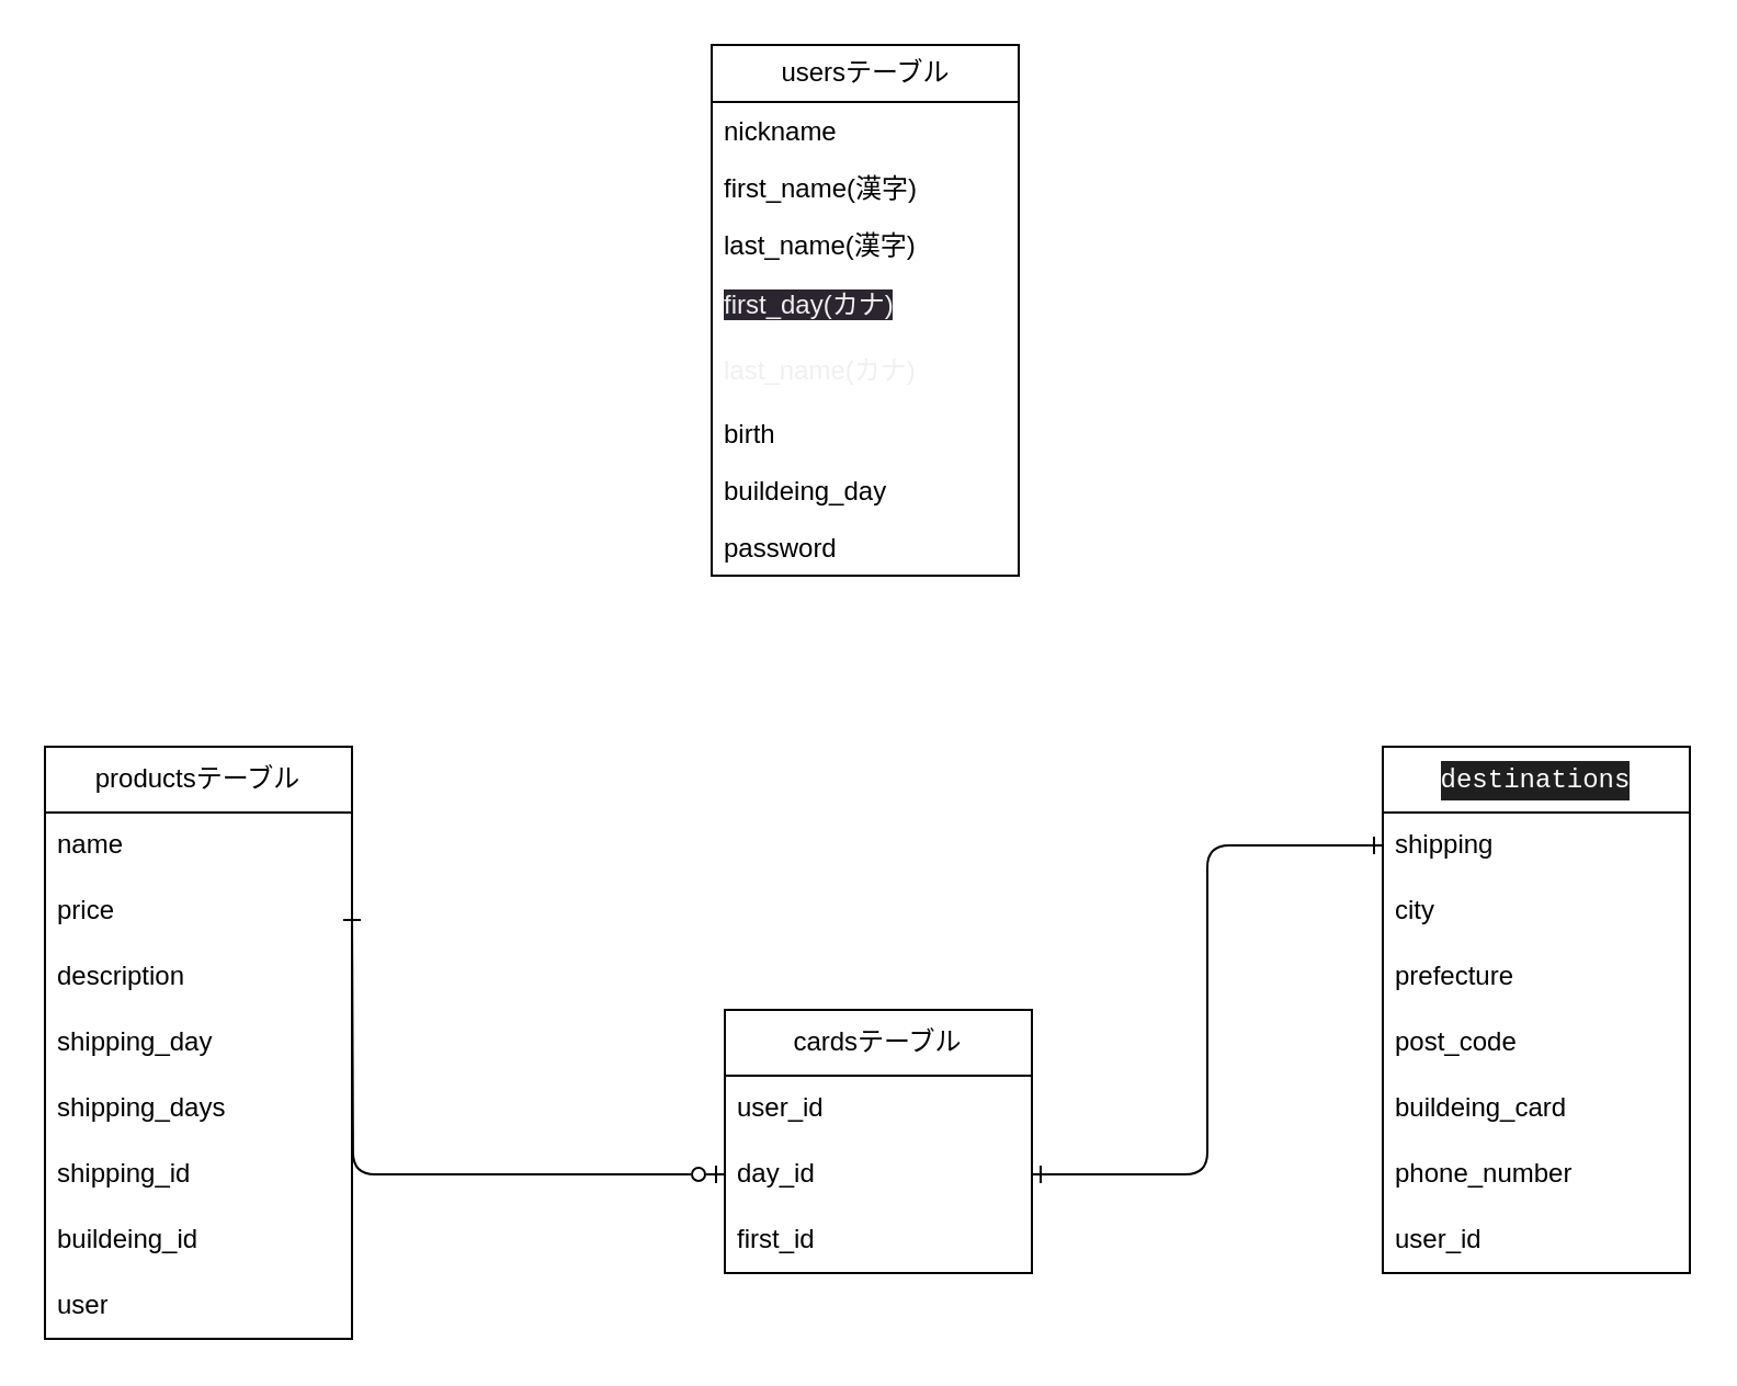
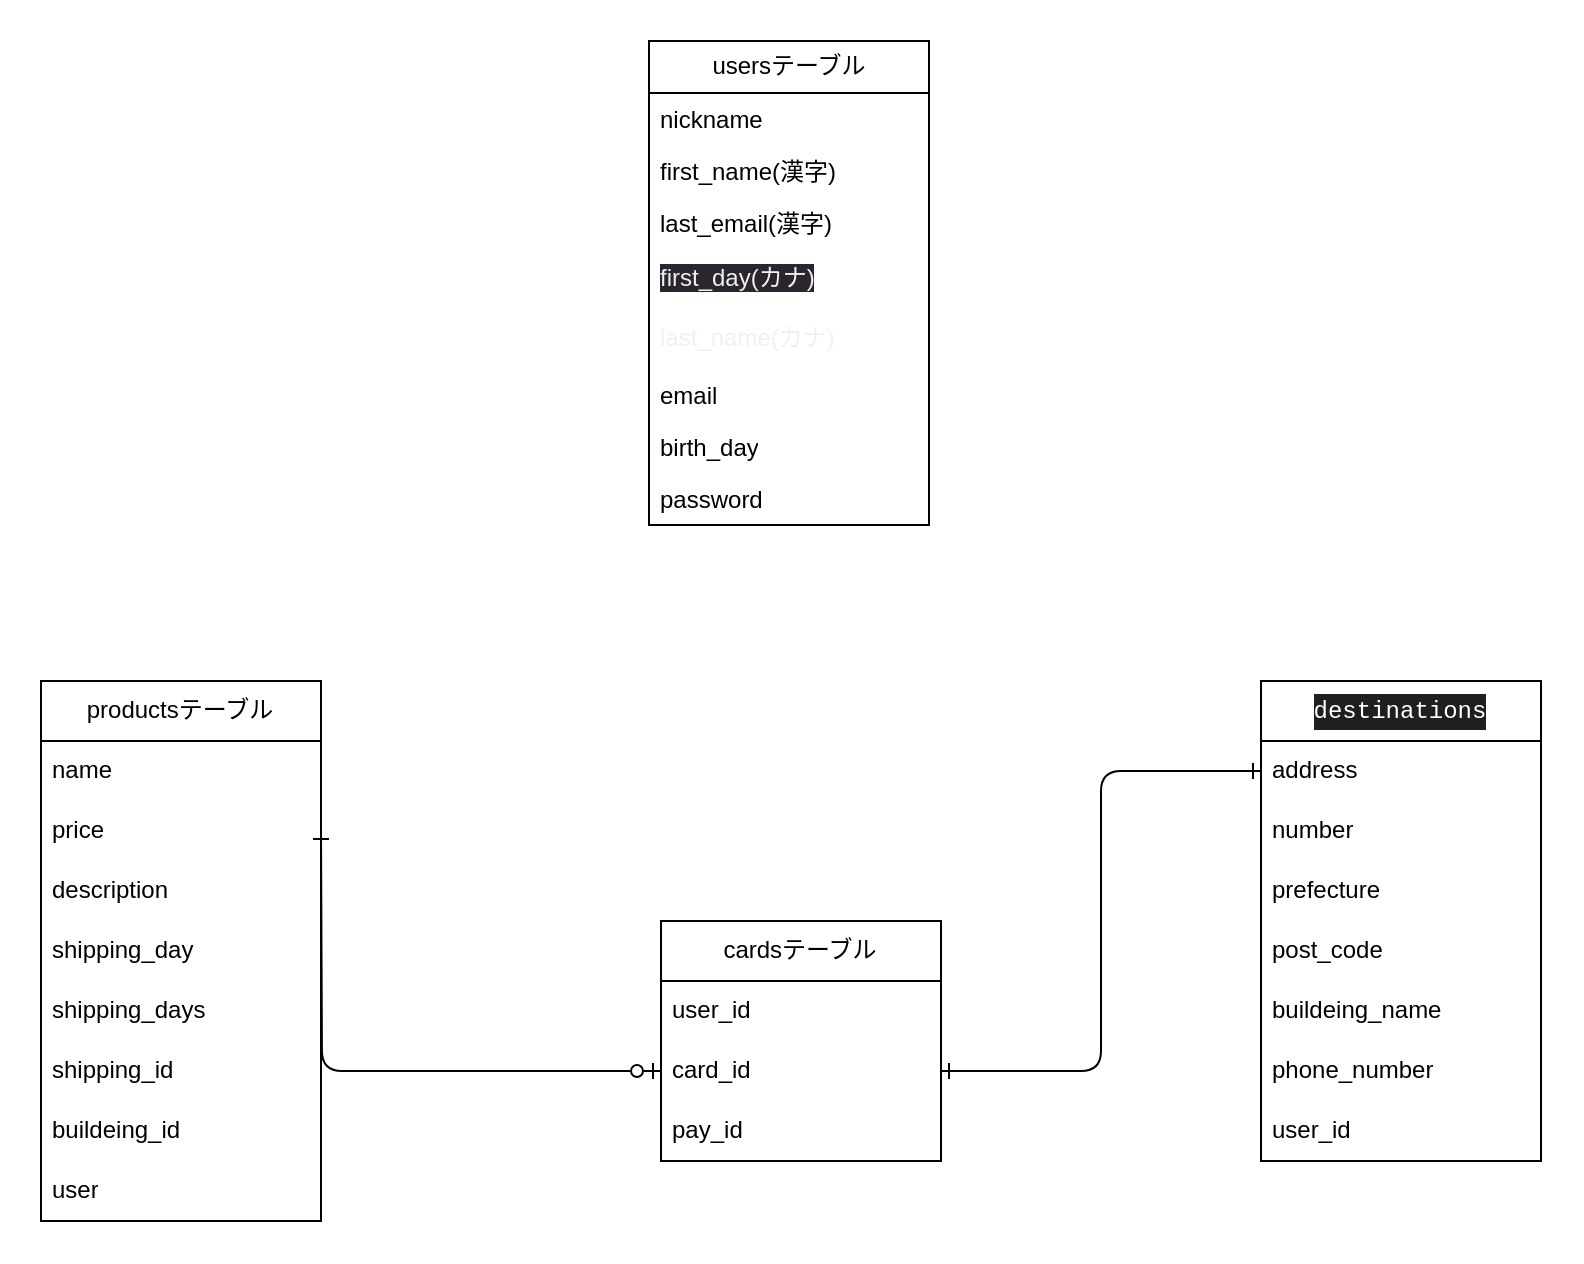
- <mxCell id="5" value="last_name(漢字)" style="text;strokeColor=none;fillColor=none;align=left;verticalAlign=top;spacingLeft=4;spacingRight=4;overflow=hidden;rotatable=0;points=[[0,0.5],[1,0.5]];portConstraint=eastwest;whiteSpace=wrap;html=1;" parent="2" vertex="1"><mxGeometry y="78" width="140" height="26" as="geometry" /></mxCell>
+ <mxCell id="5" value="last_email(漢字)" style="text;strokeColor=none;fillColor=none;align=left;verticalAlign=top;spacingLeft=4;spacingRight=4;overflow=hidden;rotatable=0;points=[[0,0.5],[1,0.5]];portConstraint=eastwest;whiteSpace=wrap;html=1;" parent="2" vertex="1"><mxGeometry y="78" width="140" height="26" as="geometry" /></mxCell>
- <mxCell id="8" value="birth" style="text;strokeColor=none;fillColor=none;align=left;verticalAlign=top;spacingLeft=4;spacingRight=4;overflow=hidden;rotatable=0;points=[[0,0.5],[1,0.5]];portConstraint=eastwest;whiteSpace=wrap;html=1;" parent="2" vertex="1"><mxGeometry y="164" width="140" height="26" as="geometry" /></mxCell>
+ <mxCell id="8" value="email" style="text;strokeColor=none;fillColor=none;align=left;verticalAlign=top;spacingLeft=4;spacingRight=4;overflow=hidden;rotatable=0;points=[[0,0.5],[1,0.5]];portConstraint=eastwest;whiteSpace=wrap;html=1;" parent="2" vertex="1"><mxGeometry y="164" width="140" height="26" as="geometry" /></mxCell>
- <mxCell id="9" value="buildeing_day" style="text;strokeColor=none;fillColor=none;align=left;verticalAlign=top;spacingLeft=4;spacingRight=4;overflow=hidden;rotatable=0;points=[[0,0.5],[1,0.5]];portConstraint=eastwest;whiteSpace=wrap;html=1;" parent="2" vertex="1"><mxGeometry y="190" width="140" height="26" as="geometry" /></mxCell>
+ <mxCell id="9" value="birth_day" style="text;strokeColor=none;fillColor=none;align=left;verticalAlign=top;spacingLeft=4;spacingRight=4;overflow=hidden;rotatable=0;points=[[0,0.5],[1,0.5]];portConstraint=eastwest;whiteSpace=wrap;html=1;" parent="2" vertex="1"><mxGeometry y="190" width="140" height="26" as="geometry" /></mxCell>
- <mxCell id="12" value="shipping" style="text;strokeColor=none;fillColor=none;align=left;verticalAlign=middle;spacingLeft=4;spacingRight=4;overflow=hidden;points=[[0,0.5],[1,0.5]];portConstraint=eastwest;rotatable=0;whiteSpace=wrap;html=1;" parent="11" vertex="1"><mxGeometry y="30" width="140" height="30" as="geometry" /></mxCell>
+ <mxCell id="12" value="address" style="text;strokeColor=none;fillColor=none;align=left;verticalAlign=middle;spacingLeft=4;spacingRight=4;overflow=hidden;points=[[0,0.5],[1,0.5]];portConstraint=eastwest;rotatable=0;whiteSpace=wrap;html=1;" parent="11" vertex="1"><mxGeometry y="30" width="140" height="30" as="geometry" /></mxCell>
- <mxCell id="13" value="city" style="text;strokeColor=none;fillColor=none;align=left;verticalAlign=middle;spacingLeft=4;spacingRight=4;overflow=hidden;points=[[0,0.5],[1,0.5]];portConstraint=eastwest;rotatable=0;whiteSpace=wrap;html=1;" parent="11" vertex="1"><mxGeometry y="60" width="140" height="30" as="geometry" /></mxCell>
+ <mxCell id="13" value="number" style="text;strokeColor=none;fillColor=none;align=left;verticalAlign=middle;spacingLeft=4;spacingRight=4;overflow=hidden;points=[[0,0.5],[1,0.5]];portConstraint=eastwest;rotatable=0;whiteSpace=wrap;html=1;" parent="11" vertex="1"><mxGeometry y="60" width="140" height="30" as="geometry" /></mxCell>
- <mxCell id="16" value="buildeing_card" style="text;strokeColor=none;fillColor=none;align=left;verticalAlign=middle;spacingLeft=4;spacingRight=4;overflow=hidden;points=[[0,0.5],[1,0.5]];portConstraint=eastwest;rotatable=0;whiteSpace=wrap;html=1;" parent="11" vertex="1"><mxGeometry y="150" width="140" height="30" as="geometry" /></mxCell>
+ <mxCell id="16" value="buildeing_name" style="text;strokeColor=none;fillColor=none;align=left;verticalAlign=middle;spacingLeft=4;spacingRight=4;overflow=hidden;points=[[0,0.5],[1,0.5]];portConstraint=eastwest;rotatable=0;whiteSpace=wrap;html=1;" parent="11" vertex="1"><mxGeometry y="150" width="140" height="30" as="geometry" /></mxCell>
- <mxCell id="30" value="day_id" style="text;strokeColor=none;fillColor=none;align=left;verticalAlign=middle;spacingLeft=4;spacingRight=4;overflow=hidden;points=[[0,0.5],[1,0.5]];portConstraint=eastwest;rotatable=0;whiteSpace=wrap;html=1;" parent="28" vertex="1"><mxGeometry y="60" width="140" height="30" as="geometry" /></mxCell>
+ <mxCell id="30" value="card_id" style="text;strokeColor=none;fillColor=none;align=left;verticalAlign=middle;spacingLeft=4;spacingRight=4;overflow=hidden;points=[[0,0.5],[1,0.5]];portConstraint=eastwest;rotatable=0;whiteSpace=wrap;html=1;" parent="28" vertex="1"><mxGeometry y="60" width="140" height="30" as="geometry" /></mxCell>
- <mxCell id="31" value="first_id" style="text;strokeColor=none;fillColor=none;align=left;verticalAlign=middle;spacingLeft=4;spacingRight=4;overflow=hidden;points=[[0,0.5],[1,0.5]];portConstraint=eastwest;rotatable=0;whiteSpace=wrap;html=1;" parent="28" vertex="1"><mxGeometry y="90" width="140" height="30" as="geometry" /></mxCell>
+ <mxCell id="31" value="pay_id" style="text;strokeColor=none;fillColor=none;align=left;verticalAlign=middle;spacingLeft=4;spacingRight=4;overflow=hidden;points=[[0,0.5],[1,0.5]];portConstraint=eastwest;rotatable=0;whiteSpace=wrap;html=1;" parent="28" vertex="1"><mxGeometry y="90" width="140" height="30" as="geometry" /></mxCell>
